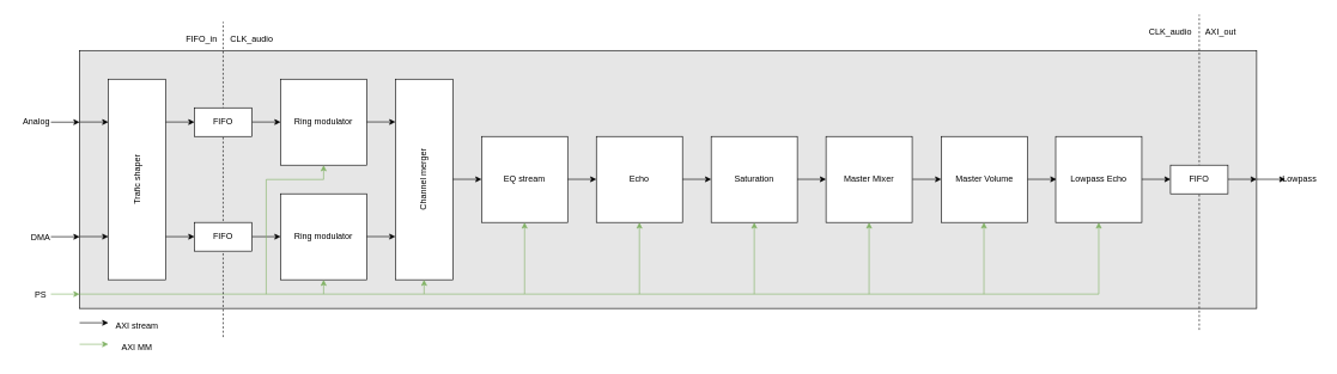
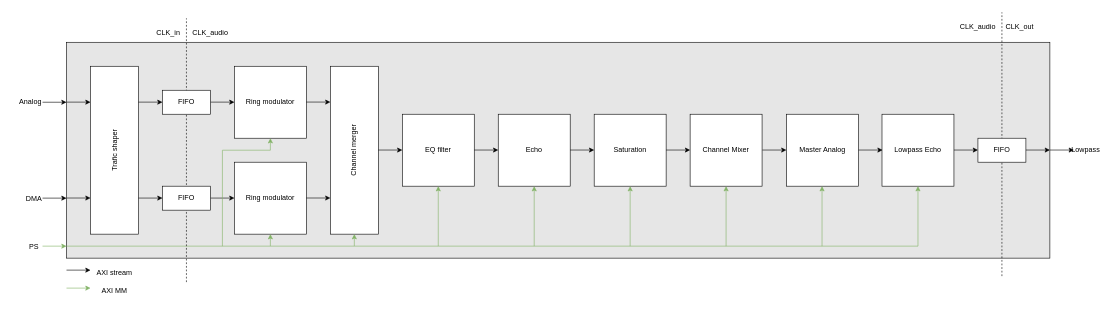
- <mxCell id="68" value="AXI_out" style="text;html=1;align=center;verticalAlign=middle;whiteSpace=wrap;rounded=0;" vertex="1" parent="1"><mxGeometry x="1670" y="30" width="60" height="30" as="geometry" /></mxCell>
+ <mxCell id="68" value="CLK_out" style="text;html=1;align=center;verticalAlign=middle;whiteSpace=wrap;rounded=0;" vertex="1" parent="1"><mxGeometry x="1670" y="30" width="60" height="30" as="geometry" /></mxCell>
- <mxCell id="65" value="FIFO_in" style="text;html=1;align=center;verticalAlign=middle;whiteSpace=wrap;rounded=0;" vertex="1" parent="1"><mxGeometry x="250" y="40" width="60" height="30" as="geometry" /></mxCell>
+ <mxCell id="65" value="CLK_in" style="text;html=1;align=center;verticalAlign=middle;whiteSpace=wrap;rounded=0;" vertex="1" parent="1"><mxGeometry x="250" y="40" width="60" height="30" as="geometry" /></mxCell>
- <mxCell id="10" value="EQ stream" style="text;html=1;align=center;verticalAlign=middle;whiteSpace=wrap;rounded=0;" vertex="1" parent="1"><mxGeometry x="680" y="235" width="100" height="30" as="geometry" /></mxCell>
+ <mxCell id="10" value="EQ filter" style="text;html=1;align=center;verticalAlign=middle;whiteSpace=wrap;rounded=0;" vertex="1" parent="1"><mxGeometry x="680" y="235" width="100" height="30" as="geometry" /></mxCell>
- <mxCell id="16" value="Master Mixer" style="text;html=1;align=center;verticalAlign=middle;whiteSpace=wrap;rounded=0;" vertex="1" parent="1"><mxGeometry x="1160" y="235" width="100" height="30" as="geometry" /></mxCell>
+ <mxCell id="16" value="Channel Mixer" style="text;html=1;align=center;verticalAlign=middle;whiteSpace=wrap;rounded=0;" vertex="1" parent="1"><mxGeometry x="1160" y="235" width="100" height="30" as="geometry" /></mxCell>
- <mxCell id="18" value="Master Volume" style="text;html=1;align=center;verticalAlign=middle;whiteSpace=wrap;rounded=0;" vertex="1" parent="1"><mxGeometry x="1321" y="235" width="100" height="30" as="geometry" /></mxCell>
+ <mxCell id="18" value="Master Analog" style="text;html=1;align=center;verticalAlign=middle;whiteSpace=wrap;rounded=0;" vertex="1" parent="1"><mxGeometry x="1321" y="235" width="100" height="30" as="geometry" /></mxCell>
